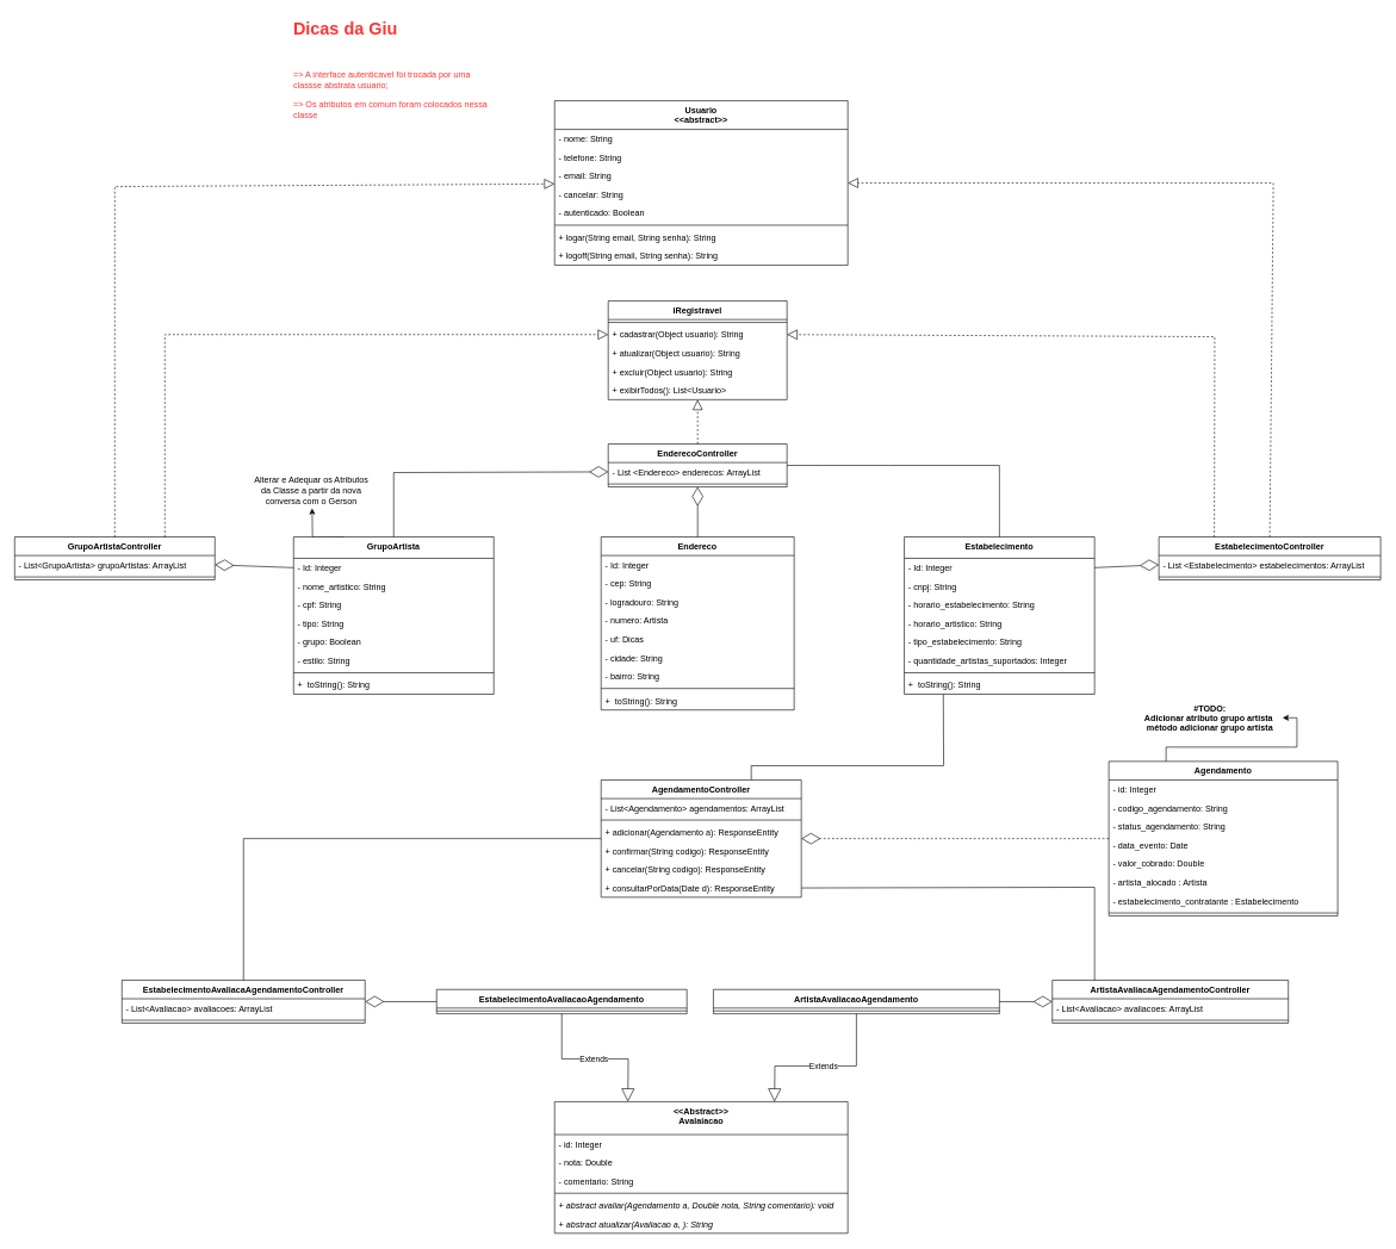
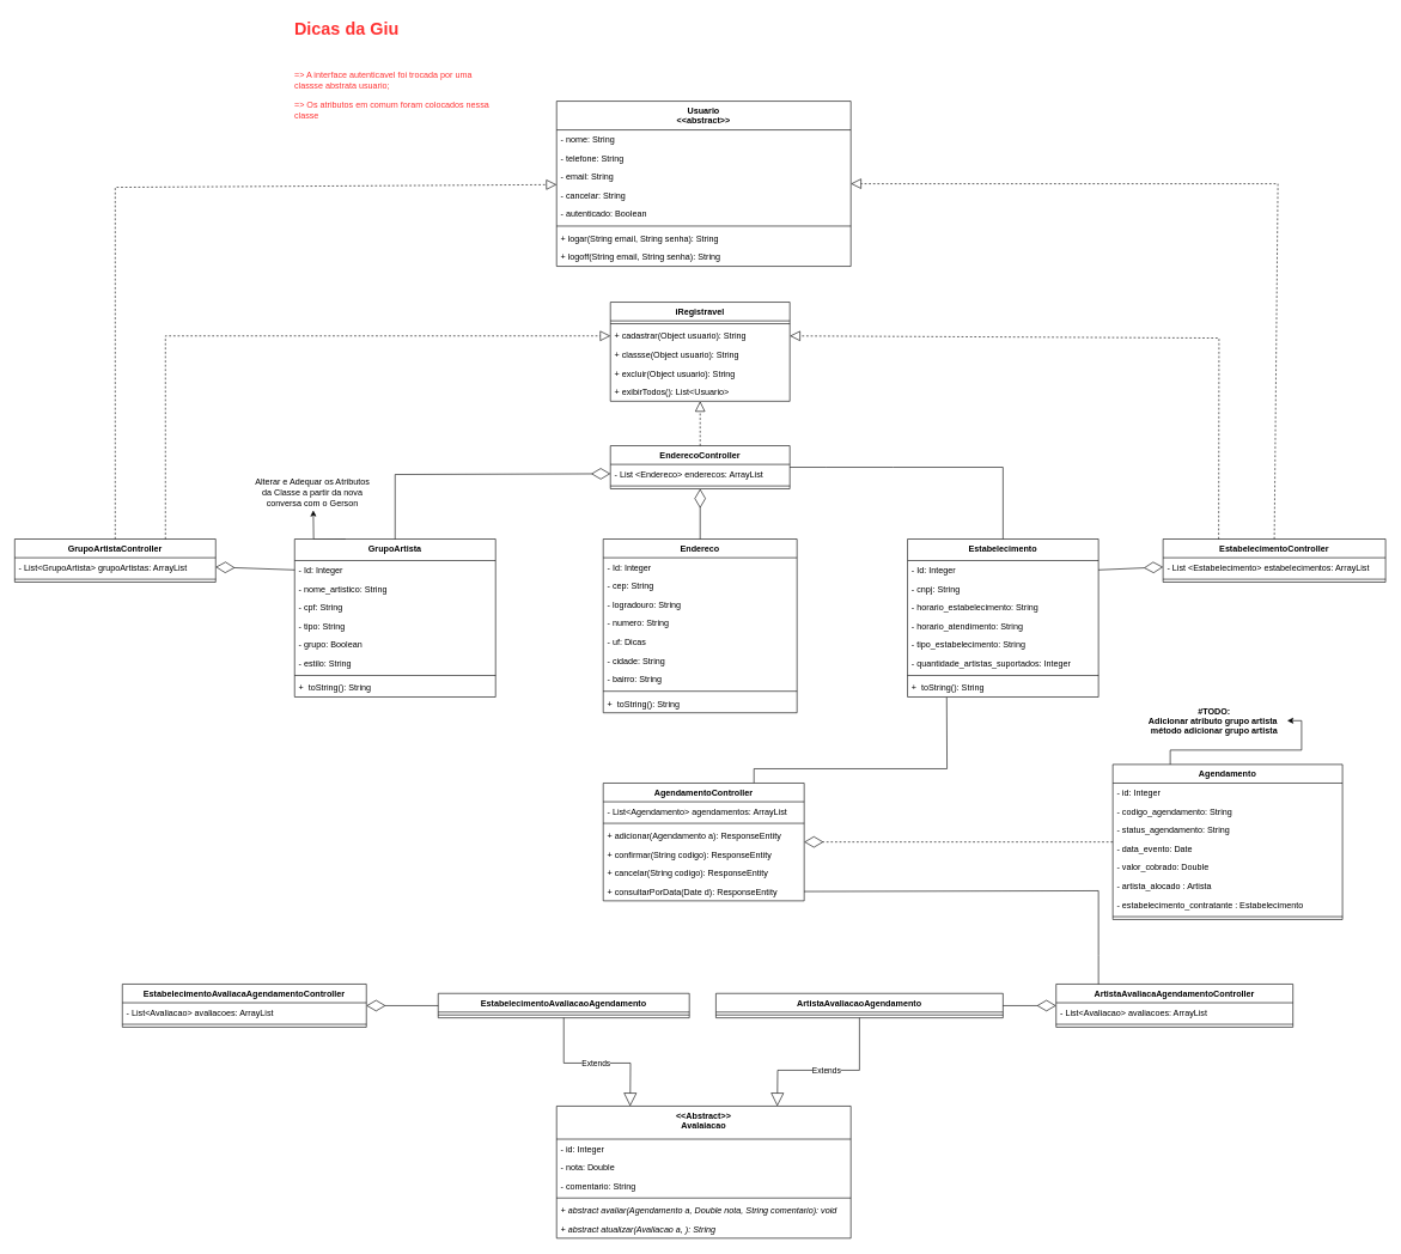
- <mxCell id="82" value="+ atualizar(Object usuario): String" style="text;strokeColor=none;fillColor=none;align=left;verticalAlign=top;spacingLeft=4;spacingRight=4;overflow=hidden;rotatable=0;points=[[0,0.5],[1,0.5]];portConstraint=eastwest;" parent="79" vertex="1"><mxGeometry y="60" width="250" height="26" as="geometry" /></mxCell>
+ <mxCell id="82" value="+ classse(Object usuario): String" style="text;strokeColor=none;fillColor=none;align=left;verticalAlign=top;spacingLeft=4;spacingRight=4;overflow=hidden;rotatable=0;points=[[0,0.5],[1,0.5]];portConstraint=eastwest;" parent="79" vertex="1"><mxGeometry y="60" width="250" height="26" as="geometry" /></mxCell>
- <mxCell id="25" value="- numero: Artista" style="text;strokeColor=none;fillColor=none;align=left;verticalAlign=top;spacingLeft=4;spacingRight=4;overflow=hidden;rotatable=0;points=[[0,0.5],[1,0.5]];portConstraint=eastwest;" parent="21" vertex="1"><mxGeometry y="104" width="270" height="26" as="geometry" /></mxCell>
+ <mxCell id="25" value="- numero: String" style="text;strokeColor=none;fillColor=none;align=left;verticalAlign=top;spacingLeft=4;spacingRight=4;overflow=hidden;rotatable=0;points=[[0,0.5],[1,0.5]];portConstraint=eastwest;" parent="21" vertex="1"><mxGeometry y="104" width="270" height="26" as="geometry" /></mxCell>
- <mxCell id="16" value="- horario_artistico: String" style="text;strokeColor=none;fillColor=none;align=left;verticalAlign=top;spacingLeft=4;spacingRight=4;overflow=hidden;rotatable=0;points=[[0,0.5],[1,0.5]];portConstraint=eastwest;" parent="12" vertex="1"><mxGeometry y="108" width="266" height="26" as="geometry" /></mxCell>
+ <mxCell id="16" value="- horario_atendimento: String" style="text;strokeColor=none;fillColor=none;align=left;verticalAlign=top;spacingLeft=4;spacingRight=4;overflow=hidden;rotatable=0;points=[[0,0.5],[1,0.5]];portConstraint=eastwest;" parent="12" vertex="1"><mxGeometry y="108" width="266" height="26" as="geometry" /></mxCell>
- <mxCell id="107" value="" style="endArrow=none;endFill=0;endSize=12;html=1;rounded=0;" parent="1" source="91" target="99" edge="1"><mxGeometry width="160" relative="1" as="geometry"><mxPoint x="470" y="1480" as="sourcePoint" /><mxPoint x="680" y="1420" as="targetPoint" /><Array as="points"><mxPoint x="340" y="1172" /></Array></mxGeometry></mxCell>
